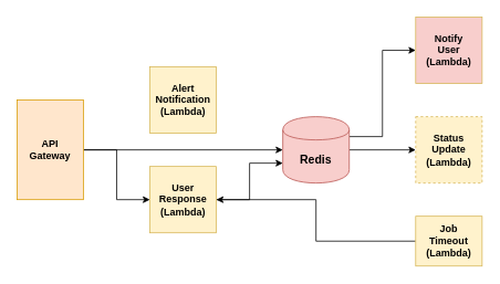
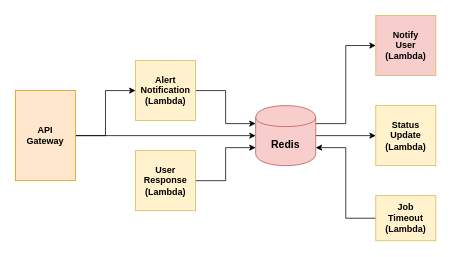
+ <mxCell id="2" style="edgeStyle=orthogonalEdgeStyle;rounded=0;orthogonalLoop=1;jettySize=auto;html=1;exitX=1;exitY=0.5;exitDx=0;exitDy=0;entryX=0;entryY=0.3;entryDx=0;entryDy=0;" edge="1" parent="1" source="3" target="8"><mxGeometry relative="1" as="geometry" /></mxCell>
- <mxCell id="15" value="Status&lt;br&gt;Update&lt;br&gt;(Lambda)" style="whiteSpace=wrap;html=1;aspect=fixed;fillColor=#fff2cc;strokeColor=#d6b656;fontStyle=1;dashed=1;" vertex="1" parent="1"><mxGeometry x="500" y="140" width="80" height="80" as="geometry" /></mxCell>
+ <mxCell id="15" value="Status&lt;br&gt;Update&lt;br&gt;(Lambda)" style="whiteSpace=wrap;html=1;aspect=fixed;fillColor=#fff2cc;strokeColor=#d6b656;fontStyle=1" vertex="1" parent="1"><mxGeometry x="500" y="140" width="80" height="80" as="geometry" /></mxCell>
- <mxCell id="13" style="edgeStyle=orthogonalEdgeStyle;rounded=0;orthogonalLoop=1;jettySize=auto;html=1;exitX=1;exitY=0.5;exitDx=0;exitDy=0;entryX=0;entryY=0.5;entryDx=0;entryDy=0;" edge="1" parent="1" source="14" target="5"><mxGeometry relative="1" as="geometry" /></mxCell>
+ <mxCell id="13" style="edgeStyle=orthogonalEdgeStyle;rounded=0;orthogonalLoop=1;jettySize=auto;html=1;exitX=1;exitY=0.5;exitDx=0;exitDy=0;" edge="1" parent="1" source="14" target="3"><mxGeometry relative="1" as="geometry" /></mxCell>
- <mxCell id="10" style="edgeStyle=orthogonalEdgeStyle;rounded=0;orthogonalLoop=1;jettySize=auto;html=1;exitX=0;exitY=0.5;exitDx=0;exitDy=0;startArrow=none;startFill=0;" edge="1" parent="1" source="11" target="5"><mxGeometry relative="1" as="geometry" /></mxCell>
+ <mxCell id="10" style="edgeStyle=orthogonalEdgeStyle;rounded=0;orthogonalLoop=1;jettySize=auto;html=1;exitX=0;exitY=0.5;exitDx=0;exitDy=0;entryX=1;entryY=0.7;entryDx=0;entryDy=0;startArrow=none;startFill=0;" edge="1" parent="1" source="11" target="8"><mxGeometry relative="1" as="geometry" /></mxCell>
